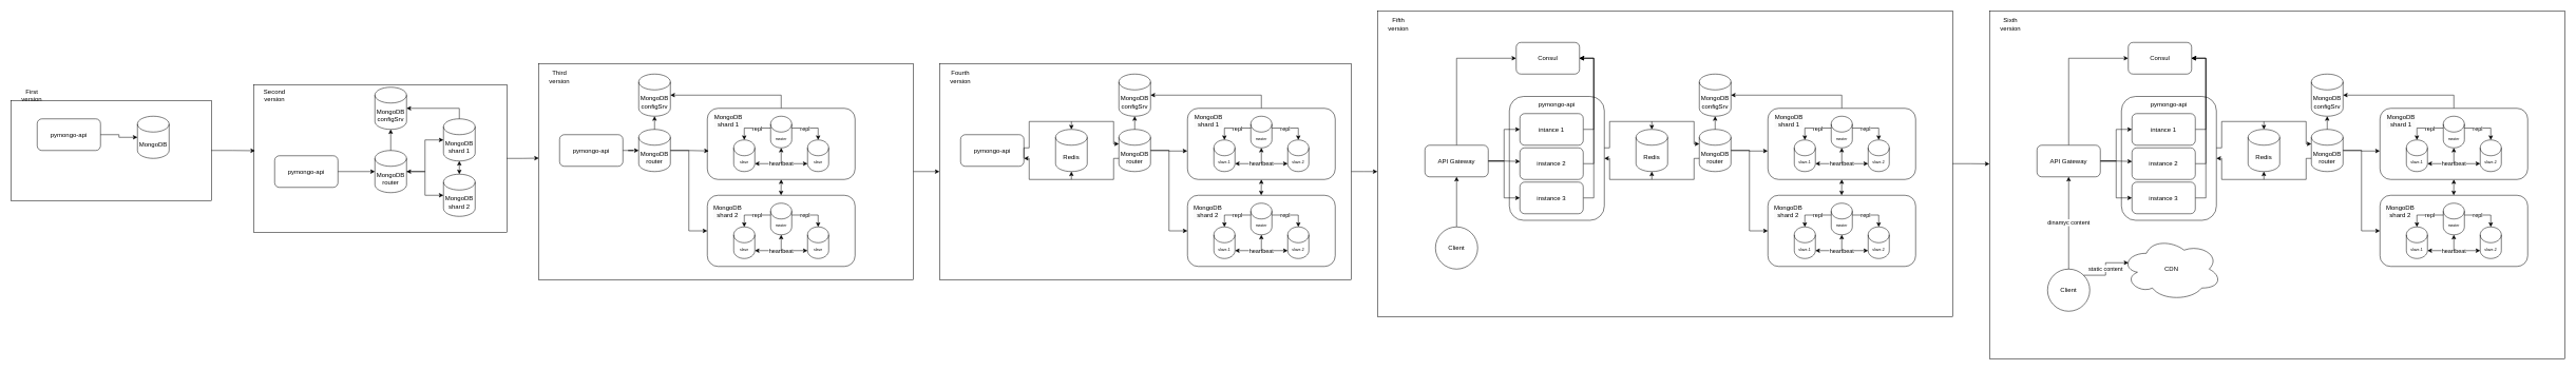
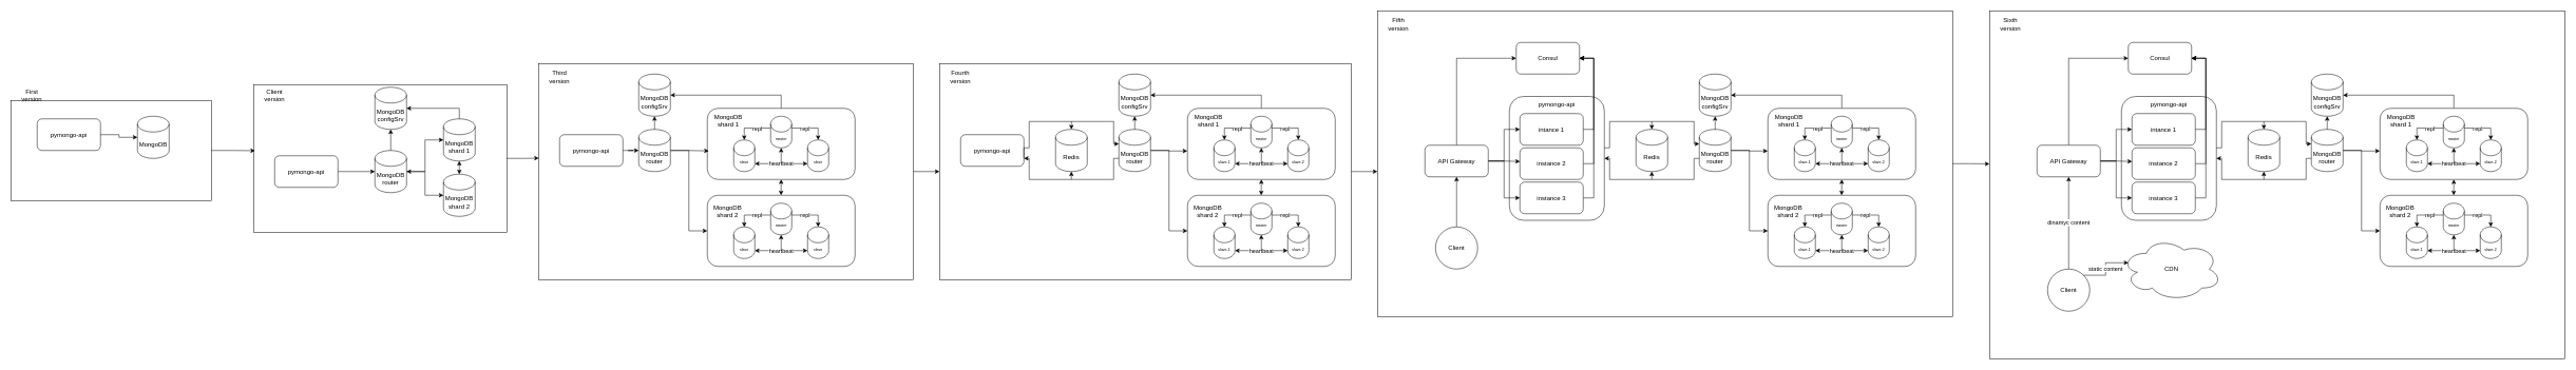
- <mxCell id="11" value="Second version" style="text;html=1;align=center;verticalAlign=middle;whiteSpace=wrap;rounded=0;" parent="1" vertex="1"><mxGeometry x="490" y="165" width="60" height="30" as="geometry" /></mxCell>
+ <mxCell id="11" value="Client version" style="text;html=1;align=center;verticalAlign=middle;whiteSpace=wrap;rounded=0;" parent="1" vertex="1"><mxGeometry x="490" y="165" width="60" height="30" as="geometry" /></mxCell>
